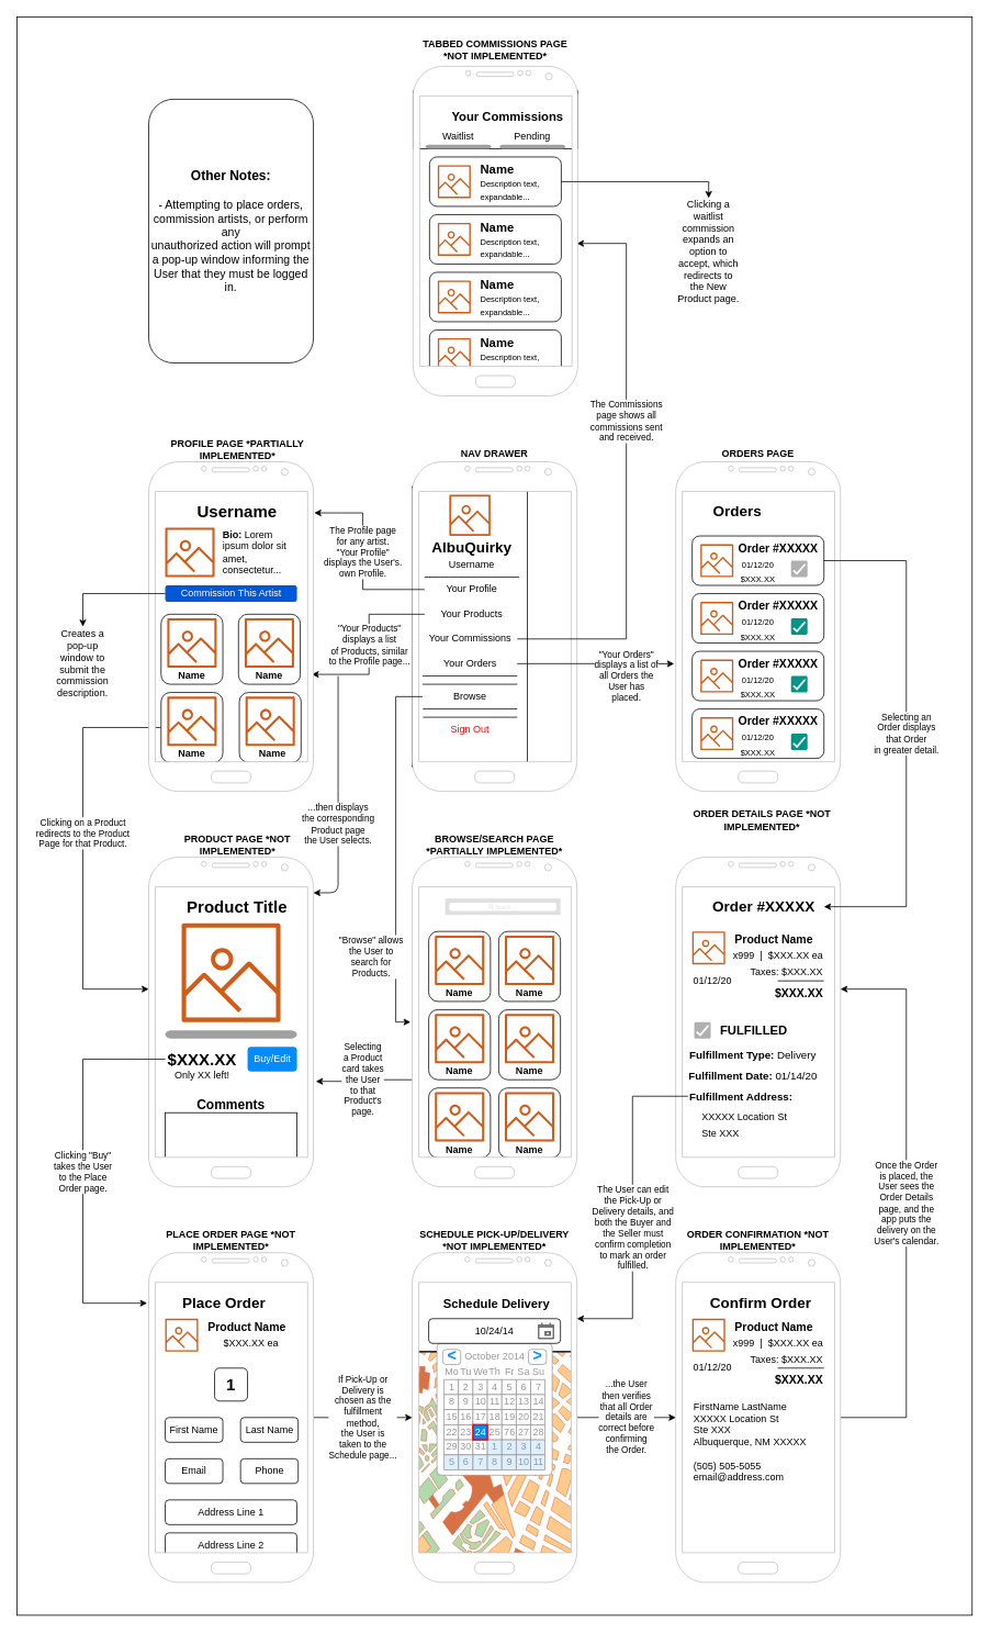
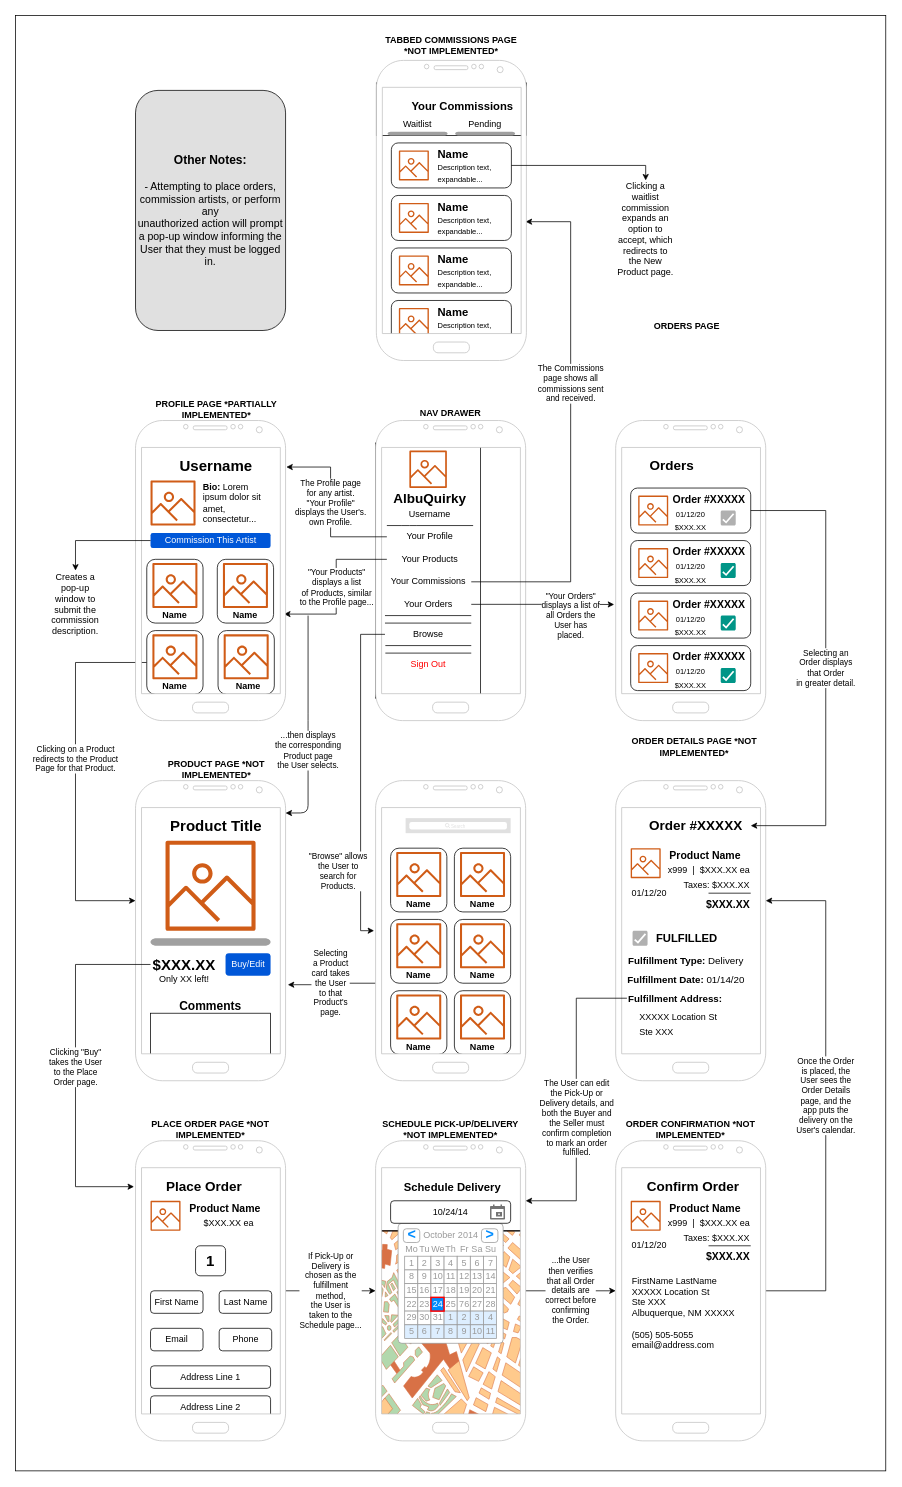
- <mxCell id="177" value="&lt;div&gt;&lt;b style=&quot;font-size: 16px&quot;&gt;Other Notes:&lt;/b&gt;&lt;/div&gt;&lt;font style=&quot;font-size: 14px&quot;&gt;&lt;br&gt;&lt;div&gt;&lt;span&gt;- Attempting to place orders, commission artists, or perform any&lt;/span&gt;&lt;/div&gt;&lt;div&gt;unauthorized action will prompt a pop-up window informing the User that they must be logged in.&lt;/div&gt;&lt;/font&gt;" style="rounded=1;whiteSpace=wrap;html=1;align=center;" parent="1" vertex="1"><mxGeometry y="120" width="200" height="320" as="geometry" x="180" /></mxCell>
+ <mxCell id="177" value="&lt;div&gt;&lt;b style=&quot;font-size: 16px&quot;&gt;Other Notes:&lt;/b&gt;&lt;/div&gt;&lt;font style=&quot;font-size: 14px&quot;&gt;&lt;br&gt;&lt;div&gt;&lt;span&gt;- Attempting to place orders, commission artists, or perform any&lt;/span&gt;&lt;/div&gt;&lt;div&gt;unauthorized action will prompt a pop-up window informing the User that they must be logged in.&lt;/div&gt;&lt;/font&gt;" style="rounded=1;whiteSpace=wrap;html=1;align=center;fillColor=#e0e0e0;" parent="1" vertex="1"><mxGeometry y="120" width="200" height="320" as="geometry" x="180" /></mxCell>
- <mxCell id="138" value="&lt;b&gt;ORDERS PAGE&lt;/b&gt;" style="text;html=1;strokeColor=none;fillColor=none;align=center;verticalAlign=middle;whiteSpace=wrap;rounded=0;" parent="1" vertex="1"><mxGeometry x="820" y="540" width="200" height="20" as="geometry" /></mxCell>
+ <mxCell id="138" value="&lt;b&gt;ORDERS PAGE&lt;/b&gt;" style="text;html=1;strokeColor=none;fillColor=none;align=center;verticalAlign=middle;whiteSpace=wrap;rounded=0;" parent="1" vertex="1"><mxGeometry x="815" y="425" width="200" height="20" as="geometry" /></mxCell>
- <mxCell id="141" value="&lt;b&gt;BROWSE/SEARCH PAGE *PARTIALLY IMPLEMENTED*&lt;/b&gt;" style="text;html=1;strokeColor=none;fillColor=none;align=center;verticalAlign=middle;whiteSpace=wrap;rounded=0;" parent="1" vertex="1"><mxGeometry x="500" y="1010" width="200" height="30" as="geometry" /></mxCell>
- <mxCell id="12" value="Buy/Edit" style="rounded=1;fillColor=#008cff;align=center;strokeColor=none;html=1;fontColor=#ffffff;fontSize=12;" parent="1" vertex="1"><mxGeometry x="300" y="1270" width="60" height="30" as="geometry" /></mxCell>
+ <mxCell id="12" value="Buy/Edit" style="rounded=1;fillColor=#0057D8;align=center;strokeColor=none;html=1;fontColor=#ffffff;fontSize=12" parent="1" vertex="1"><mxGeometry x="300" y="1270" width="60" height="30" as="geometry" /></mxCell>
